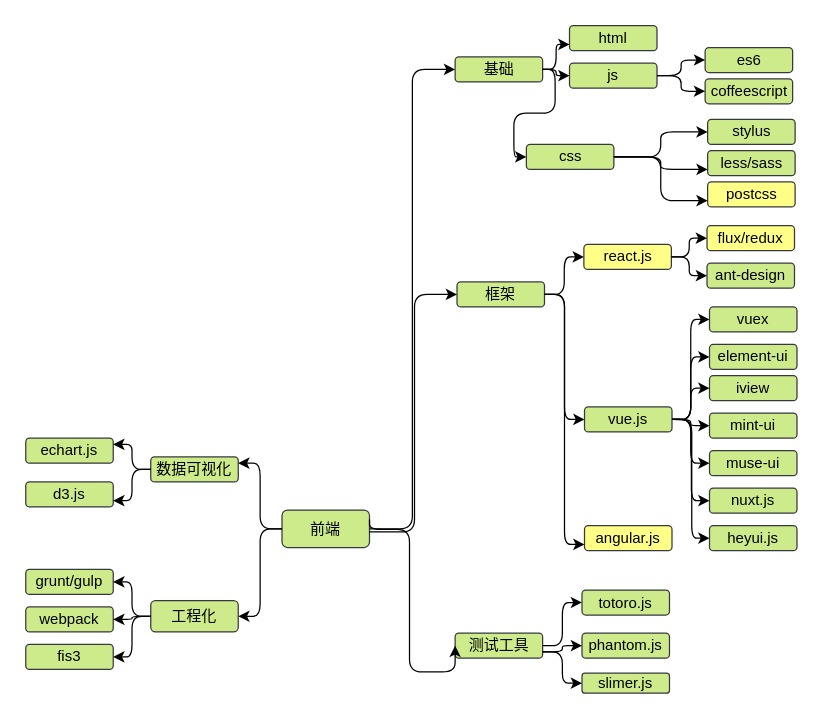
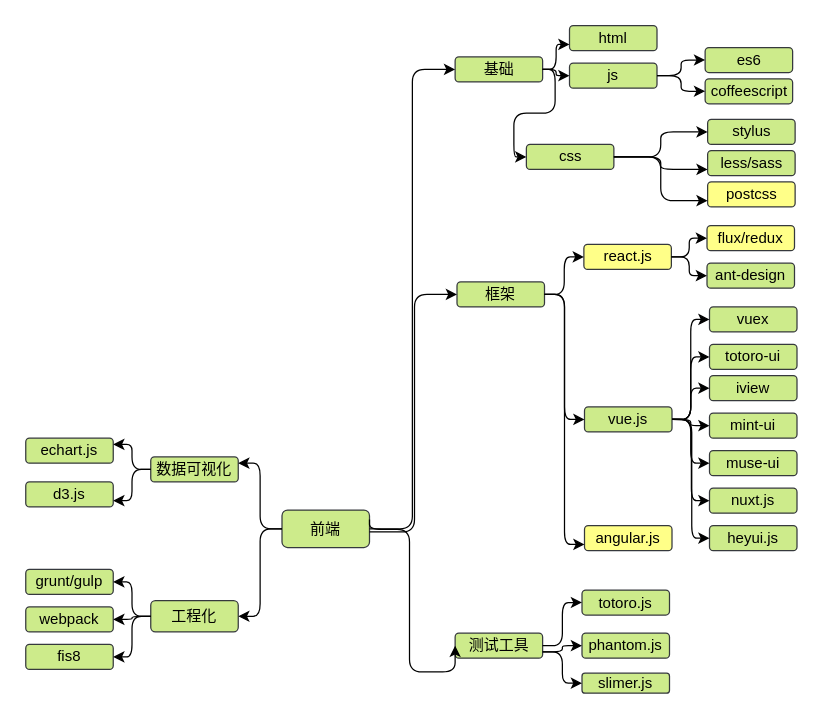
- <mxCell id="34" value="element-ui" style="rounded=1;whiteSpace=wrap;html=1;glass=0;comic=0;strokeColor=#36393d;fillColor=#cdeb8b;" vertex="1" parent="1"><mxGeometry x="567" y="275" width="70" height="20" as="geometry" /></mxCell>
+ <mxCell id="34" value="totoro-ui" style="rounded=1;whiteSpace=wrap;html=1;glass=0;comic=0;strokeColor=#36393d;fillColor=#cdeb8b;" vertex="1" parent="1"><mxGeometry x="567" y="275" width="70" height="20" as="geometry" /></mxCell>
- <mxCell id="48" value="fis3" style="rounded=1;whiteSpace=wrap;html=1;glass=0;comic=0;strokeColor=#36393d;fillColor=#cdeb8b;" vertex="1" parent="1"><mxGeometry x="20" y="515" width="70" height="20" as="geometry" /></mxCell>
+ <mxCell id="48" value="fis8" style="rounded=1;whiteSpace=wrap;html=1;glass=0;comic=0;strokeColor=#36393d;fillColor=#cdeb8b;" vertex="1" parent="1"><mxGeometry x="20" y="515" width="70" height="20" as="geometry" /></mxCell>
